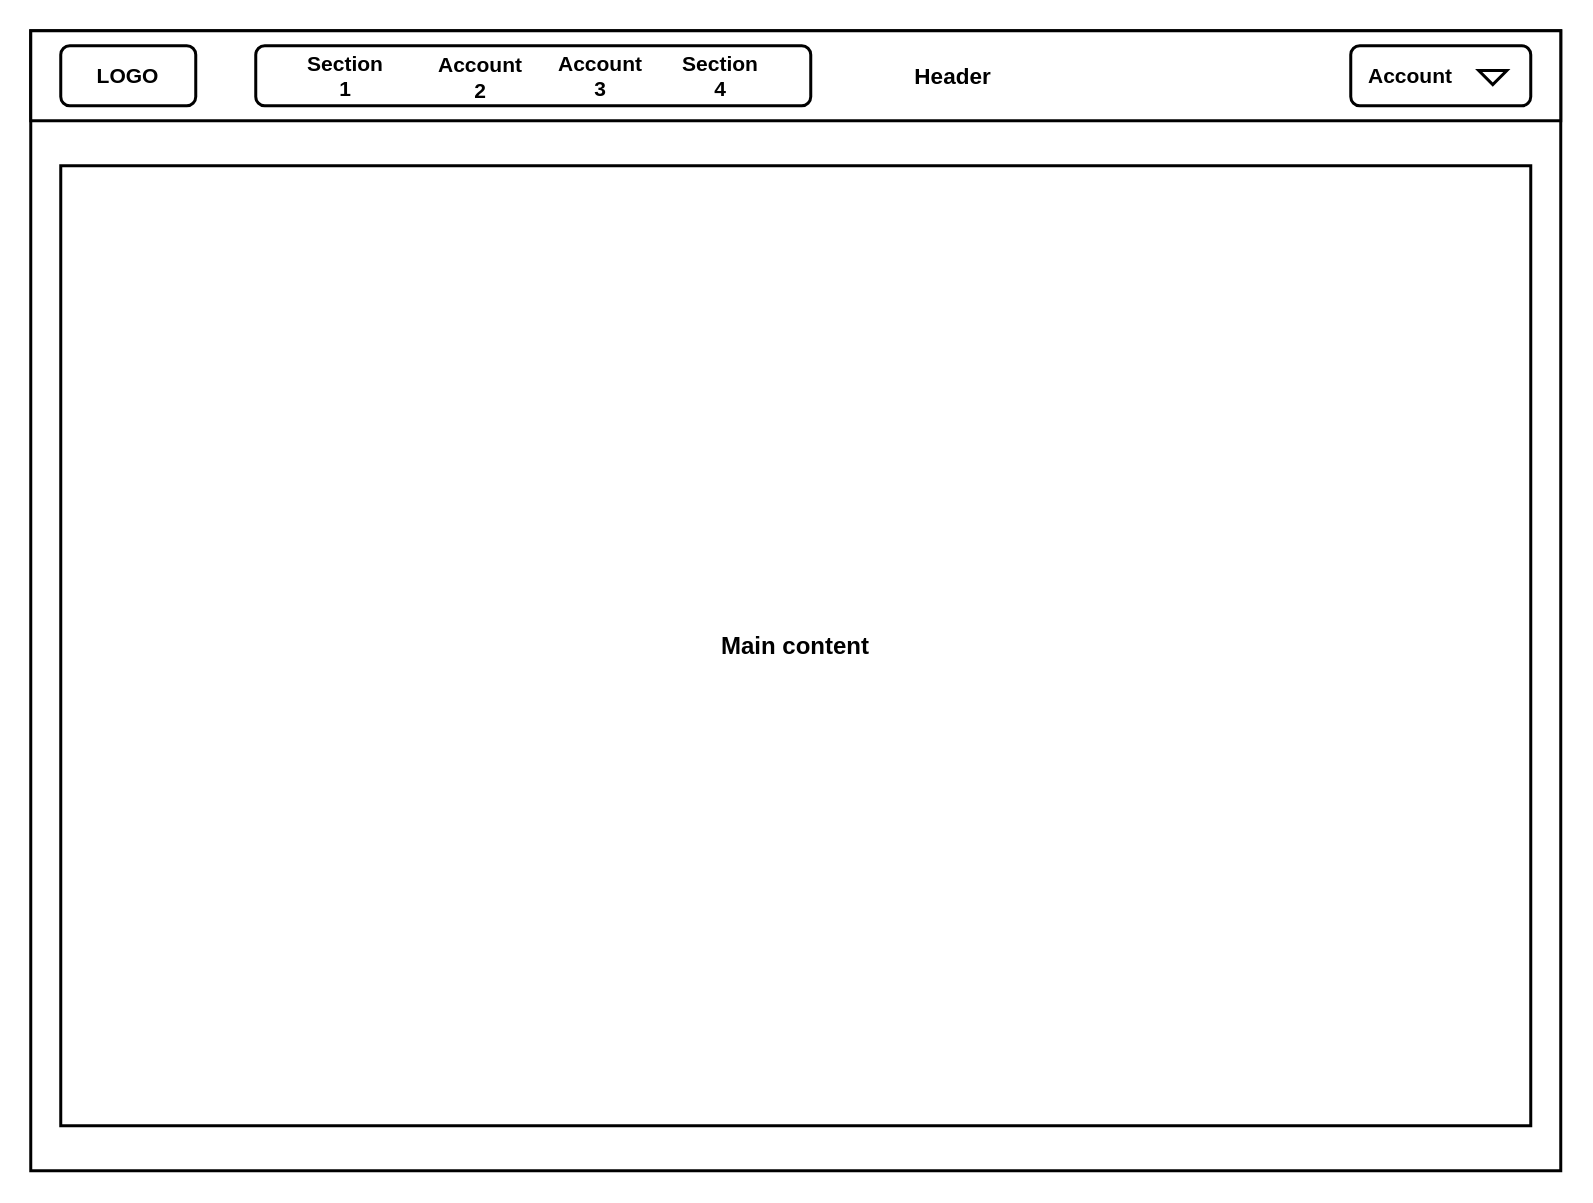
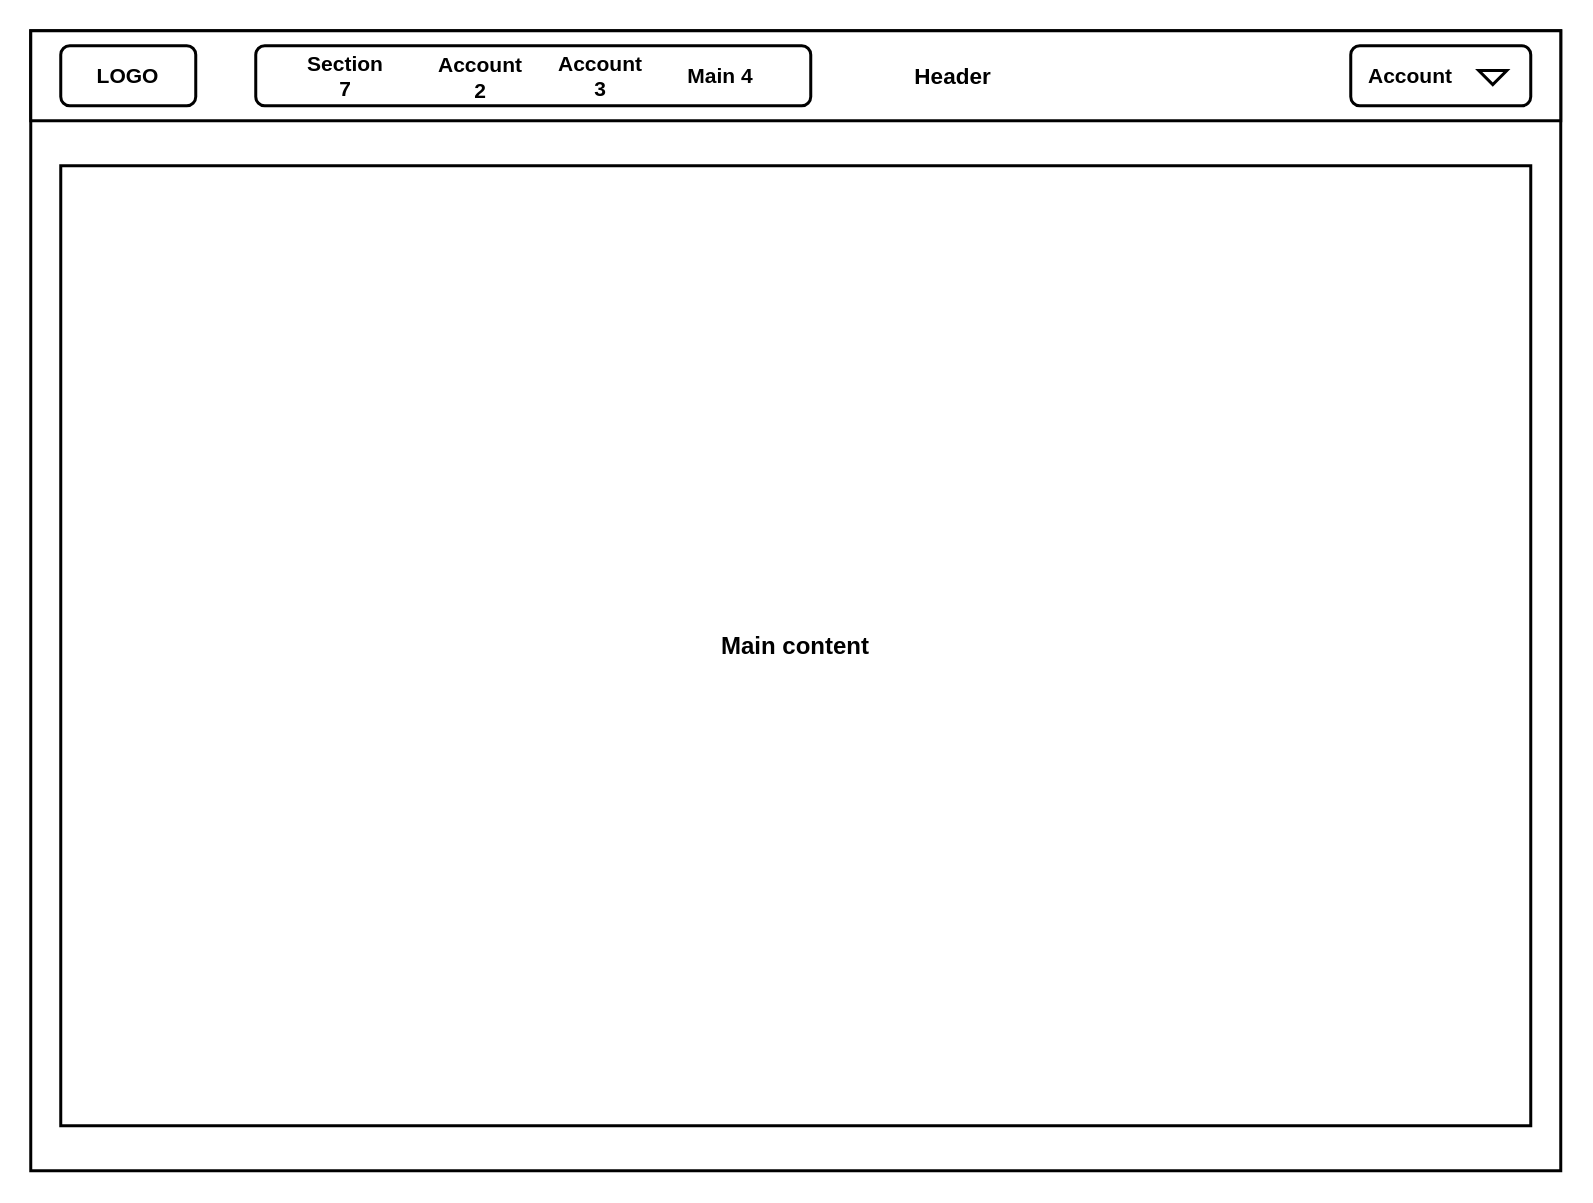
- <mxCell id="8" value="Section 1" style="text;html=1;strokeColor=none;fillColor=none;align=center;verticalAlign=middle;whiteSpace=wrap;rounded=0;strokeWidth=1;fontSize=14;fontStyle=1" vertex="1" parent="1"><mxGeometry x="200" y="40" width="60" height="20" as="geometry" /></mxCell>
+ <mxCell id="8" value="Section 7" style="text;html=1;strokeColor=none;fillColor=none;align=center;verticalAlign=middle;whiteSpace=wrap;rounded=0;strokeWidth=1;fontSize=14;fontStyle=1" vertex="1" parent="1"><mxGeometry x="200" y="40" width="60" height="20" as="geometry" /></mxCell>
- <mxCell id="14" value="Section 4" style="text;html=1;strokeColor=none;fillColor=none;align=center;verticalAlign=middle;whiteSpace=wrap;rounded=0;strokeWidth=1;fontSize=14;fontStyle=1" vertex="1" parent="1"><mxGeometry x="450" y="40" width="60" height="20" as="geometry" /></mxCell>
+ <mxCell id="14" value="Main 4" style="text;html=1;strokeColor=none;fillColor=none;align=center;verticalAlign=middle;whiteSpace=wrap;rounded=0;strokeWidth=1;fontSize=14;fontStyle=1" vertex="1" parent="1"><mxGeometry x="450" y="40" width="60" height="20" as="geometry" /></mxCell>
